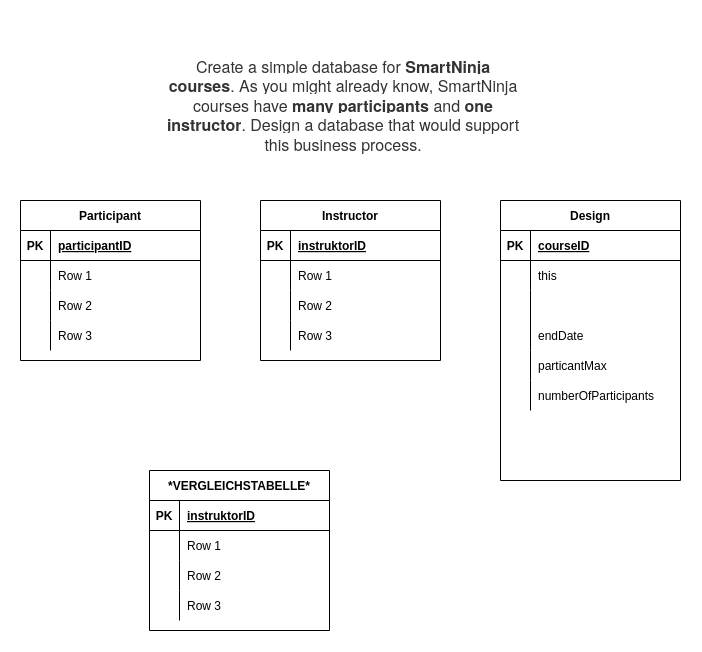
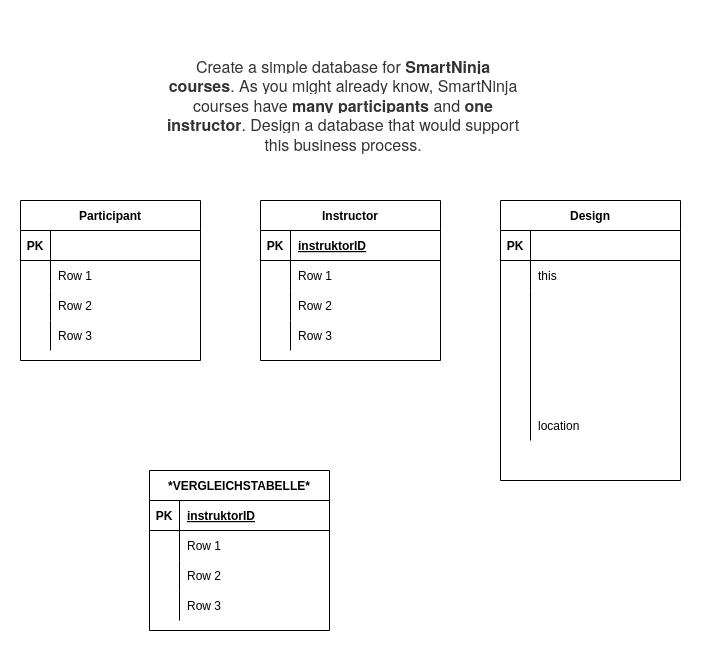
- <mxCell id="6" value="participantID" style="shape=partialRectangle;connectable=0;fillColor=none;top=0;left=0;bottom=0;right=0;align=left;spacingLeft=6;fontStyle=5;overflow=hidden;" vertex="1" parent="4"><mxGeometry x="30" width="150" height="30" as="geometry"><mxRectangle width="150" height="30" as="alternateBounds" /></mxGeometry></mxCell>
- <mxCell id="19" value="courseID" style="shape=partialRectangle;connectable=0;fillColor=none;top=0;left=0;bottom=0;right=0;align=left;spacingLeft=6;fontStyle=5;overflow=hidden;" vertex="1" parent="17"><mxGeometry x="30" width="150" height="30" as="geometry"><mxRectangle width="150" height="30" as="alternateBounds" /></mxGeometry></mxCell>
- <mxCell id="27" value="endDate" style="shape=partialRectangle;connectable=0;fillColor=none;top=0;left=0;bottom=0;right=0;align=left;spacingLeft=6;overflow=hidden;" vertex="1" parent="25"><mxGeometry x="30" width="150" height="30" as="geometry"><mxRectangle width="150" height="30" as="alternateBounds" /></mxGeometry></mxCell>
- <mxCell id="30" value="particantMax" style="shape=partialRectangle;connectable=0;fillColor=none;top=0;left=0;bottom=0;right=0;align=left;spacingLeft=6;overflow=hidden;" vertex="1" parent="28"><mxGeometry x="30" width="150" height="30" as="geometry"><mxRectangle width="150" height="30" as="alternateBounds" /></mxGeometry></mxCell>
- <mxCell id="33" value="numberOfParticipants" style="shape=partialRectangle;connectable=0;fillColor=none;top=0;left=0;bottom=0;right=0;align=left;spacingLeft=6;overflow=hidden;" vertex="1" parent="31"><mxGeometry x="30" width="150" height="30" as="geometry"><mxRectangle width="150" height="30" as="alternateBounds" /></mxGeometry></mxCell>
+ <mxCell id="36" value="location" style="shape=partialRectangle;connectable=0;fillColor=none;top=0;left=0;bottom=0;right=0;align=left;spacingLeft=6;overflow=hidden;" vertex="1" parent="34"><mxGeometry x="30" width="150" height="30" as="geometry"><mxRectangle width="150" height="30" as="alternateBounds" /></mxGeometry></mxCell>
